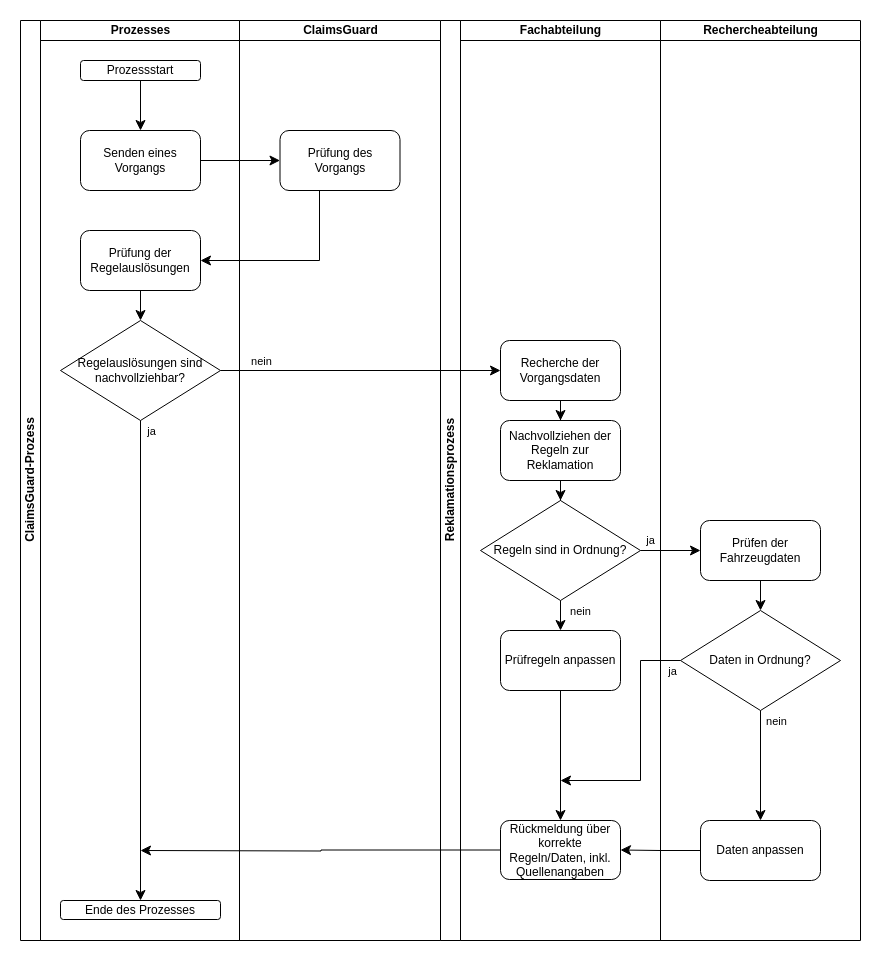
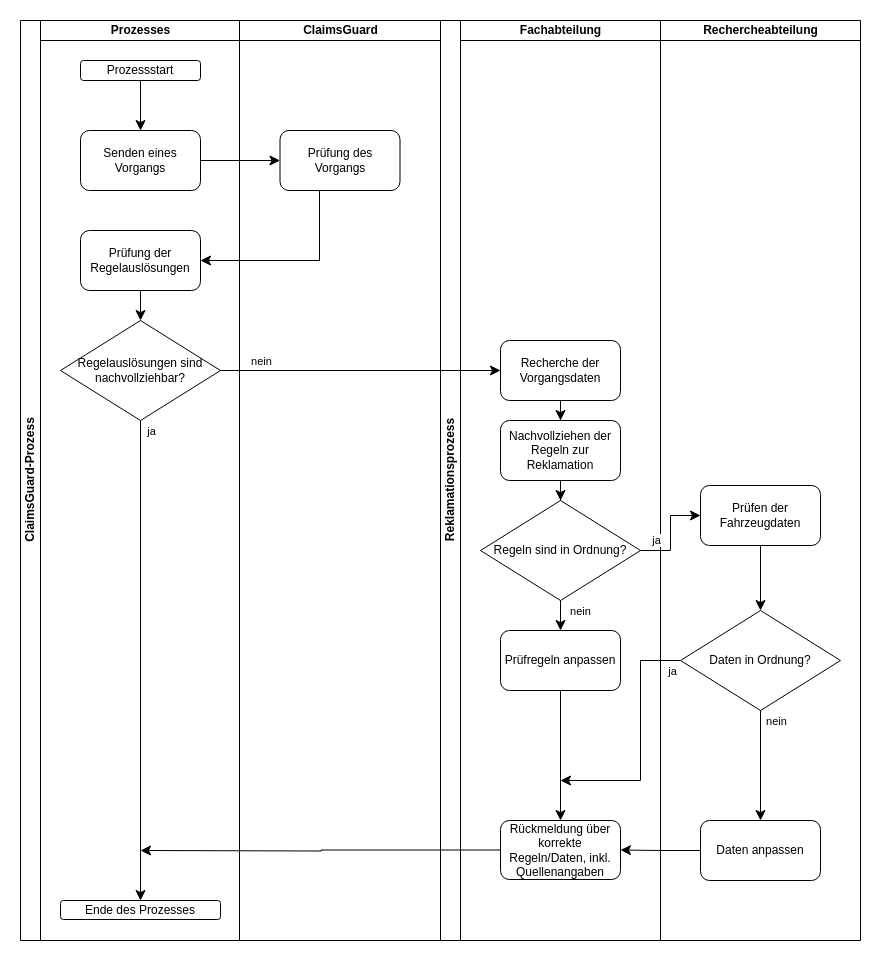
- <mxCell id="14" value="Prüfen der Fahrzeugdaten" style="rounded=1;whiteSpace=wrap;html=1;fontSize=12;movable=1;resizable=1;rotatable=1;deletable=1;editable=1;connectable=1;" parent="13" vertex="1"><mxGeometry x="40" y="500" width="120" height="60" as="geometry" /></mxCell>
+ <mxCell id="14" value="Prüfen der Fahrzeugdaten" style="rounded=1;whiteSpace=wrap;html=1;fontSize=12;movable=1;resizable=1;rotatable=1;deletable=1;editable=1;connectable=1;" parent="13" vertex="1"><mxGeometry x="40" y="465" width="120" height="60" as="geometry" /></mxCell>
